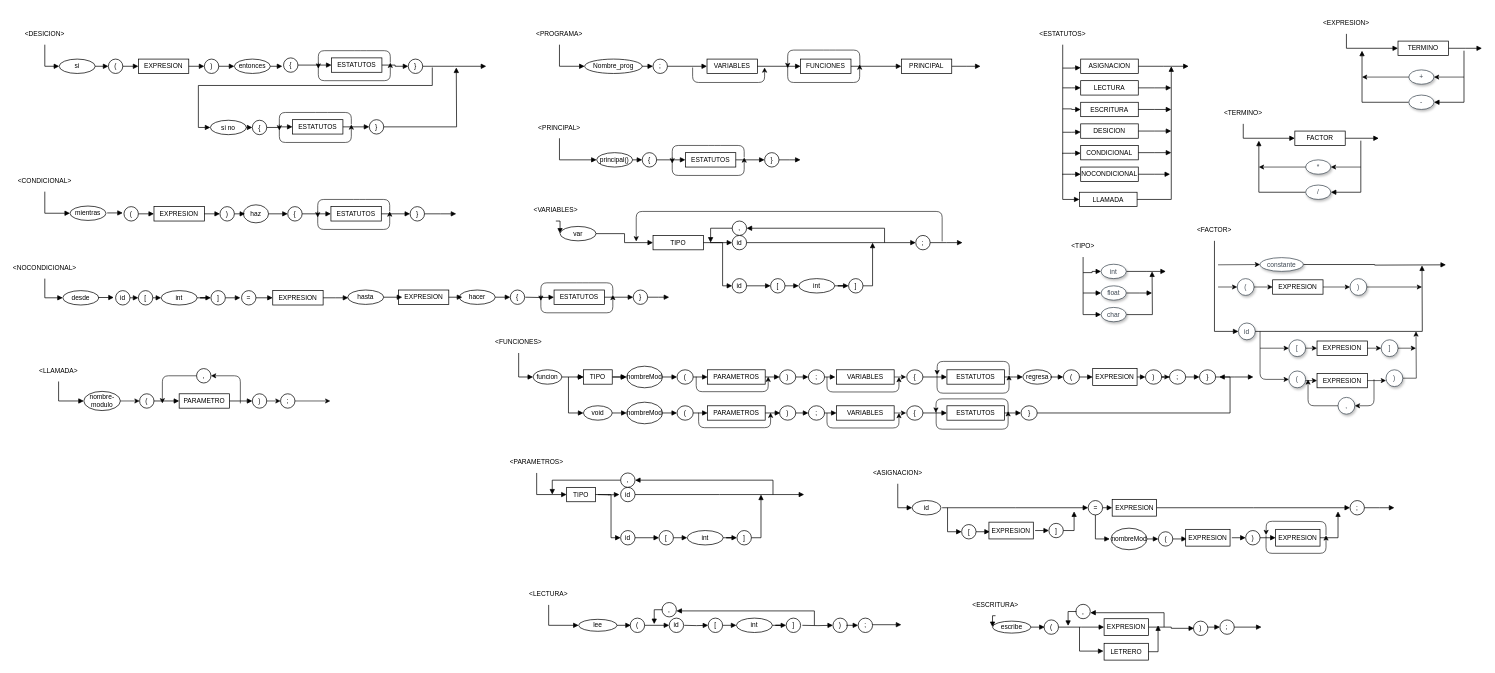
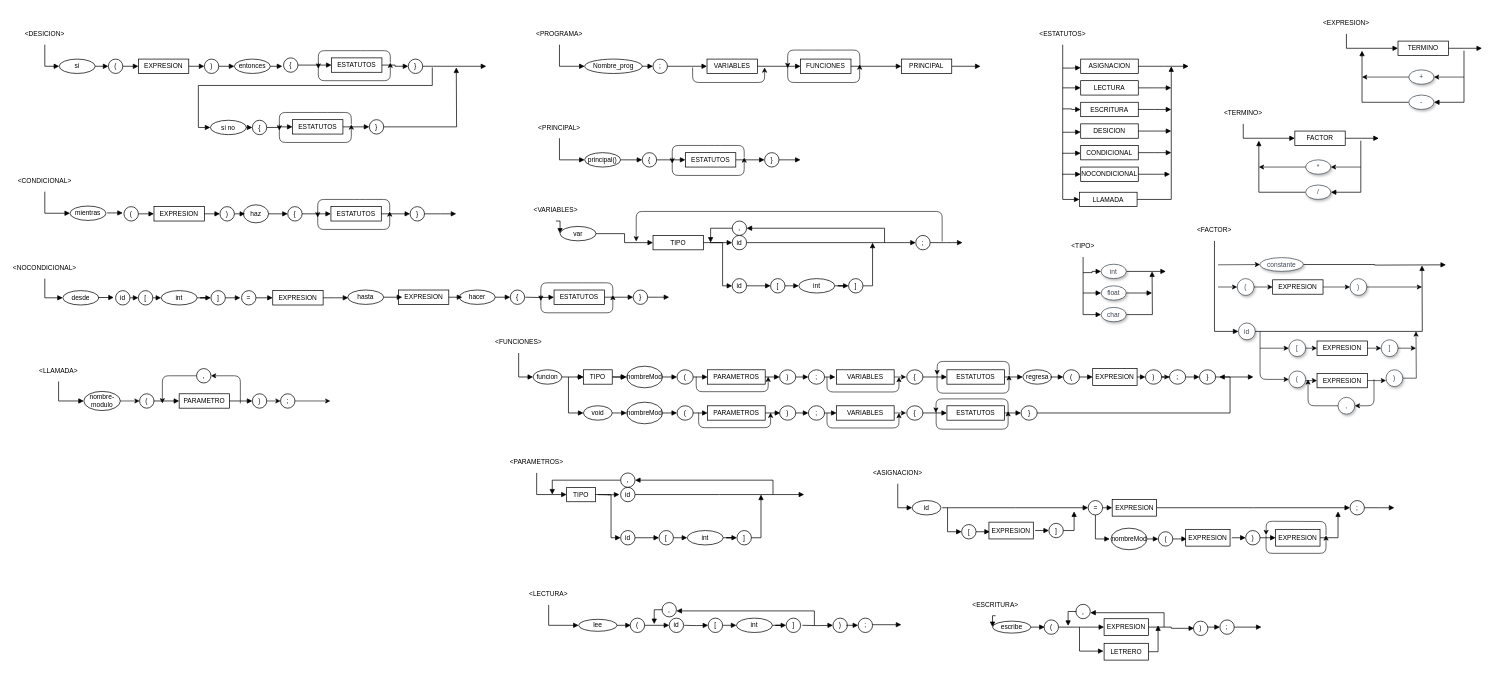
- <mxCell id="64" value="principal()" style="html=1;whiteSpace=wrap;ellipse;fontSize=11;fontColor=#000000;spacing=5;strokeOpacity=100;strokeWidth=1.2;" vertex="1" parent="1"><mxGeometry x="994" y="254" width="60" height="24" as="geometry" /></mxCell>
+ <mxCell id="64" value="principal()" style="html=1;whiteSpace=wrap;ellipse;fontSize=11;fontColor=#000000;spacing=5;strokeOpacity=100;strokeWidth=1.2;" vertex="1" parent="1"><mxGeometry x="974" y="254" width="60" height="24" as="geometry" /></mxCell>
